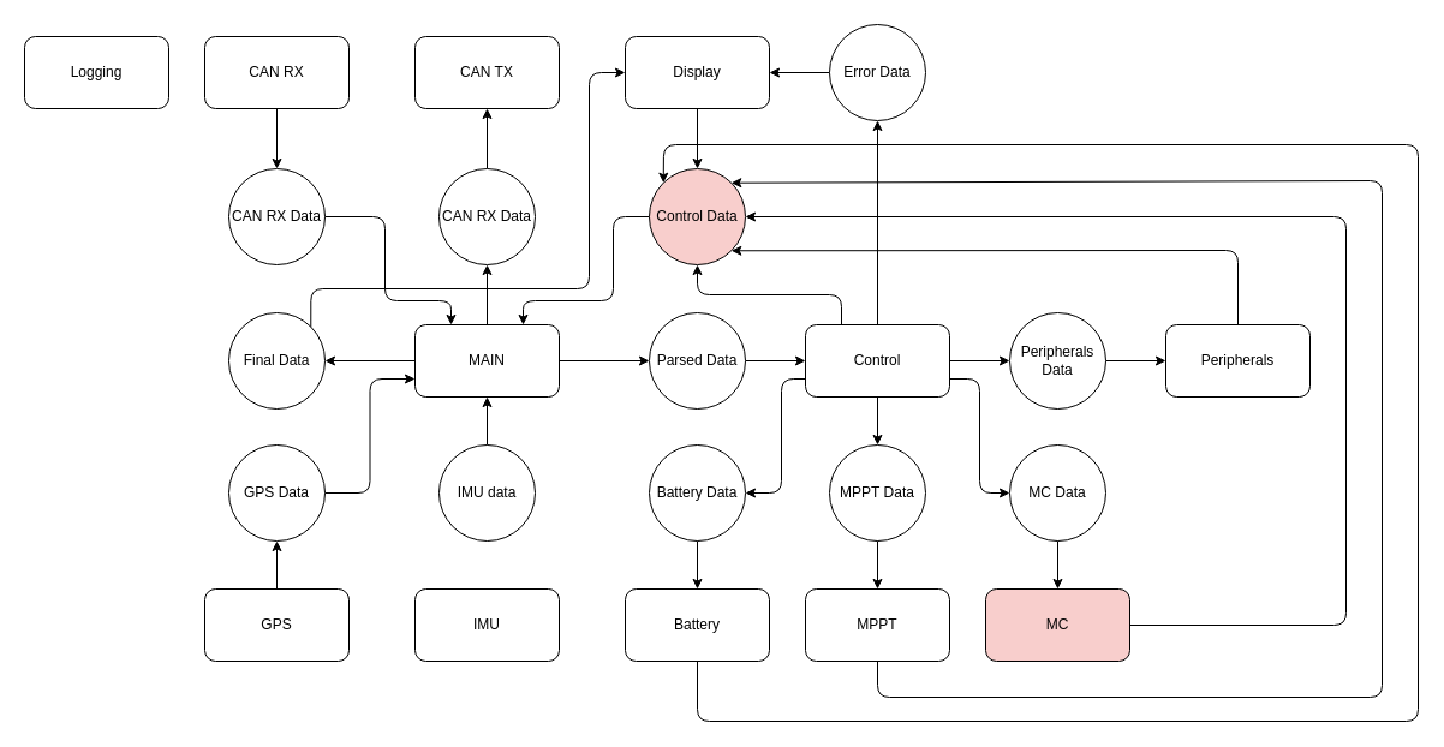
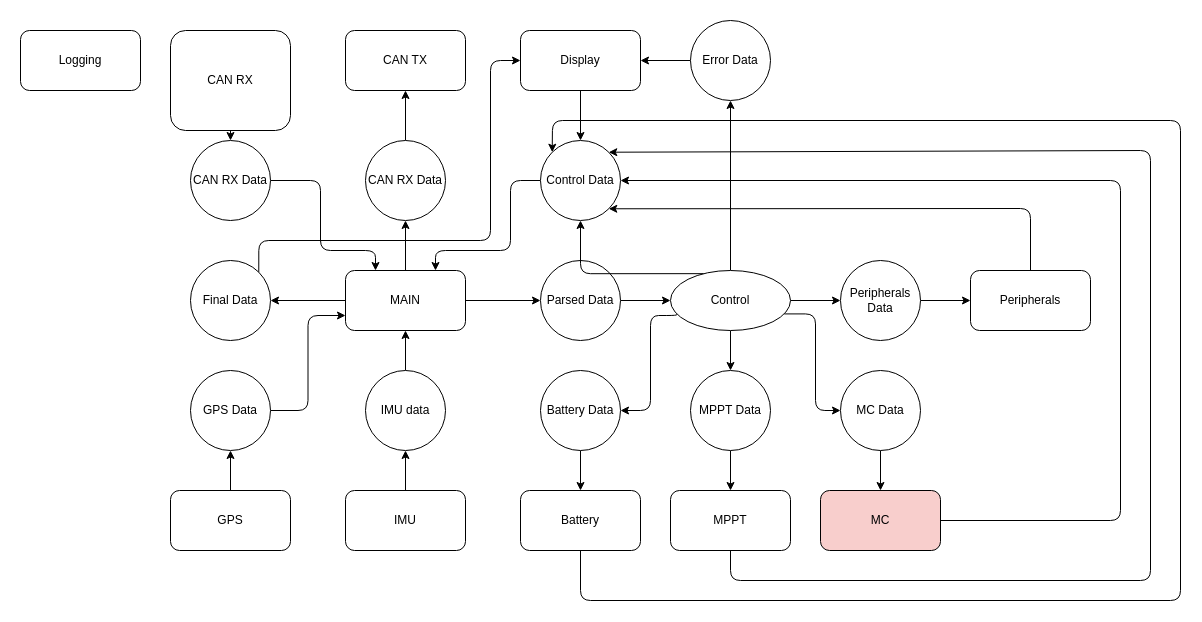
- <mxCell id="14" value="CAN RX" style="rounded=1;whiteSpace=wrap;html=1;" parent="1" vertex="1"><mxGeometry x="170" y="30" width="120" height="60" as="geometry" /></mxCell>
+ <mxCell id="14" value="CAN RX" style="rounded=1;whiteSpace=wrap;html=1;" parent="1" vertex="1"><mxGeometry x="170" y="30" width="120" height="100" as="geometry" /></mxCell>
- <mxCell id="20" value="Control Data" style="ellipse;whiteSpace=wrap;html=1;aspect=fixed;fillColor=#f8cecc;" parent="1" vertex="1"><mxGeometry x="540" y="140" width="80" height="80" as="geometry" /></mxCell>
+ <mxCell id="20" value="Control Data" style="ellipse;whiteSpace=wrap;html=1;aspect=fixed;" parent="1" vertex="1"><mxGeometry x="540" y="140" width="80" height="80" as="geometry" /></mxCell>
- <mxCell id="33" value="Control" style="rounded=1;whiteSpace=wrap;html=1;" parent="1" vertex="1"><mxGeometry x="670" y="270" width="120" height="60" as="geometry" /></mxCell>
+ <mxCell id="33" value="Control" style="ellipse;whiteSpace=wrap;html=1;" parent="1" vertex="1"><mxGeometry x="670" y="270" width="120" height="60" as="geometry" /></mxCell>
+ <mxCell id="6" style="edgeStyle=orthogonalEdgeStyle;rounded=0;orthogonalLoop=1;jettySize=auto;html=1;entryX=0.5;entryY=1;entryDx=0;entryDy=0;" parent="1" source="7" target="18" edge="1"><mxGeometry relative="1" as="geometry" /></mxCell>
